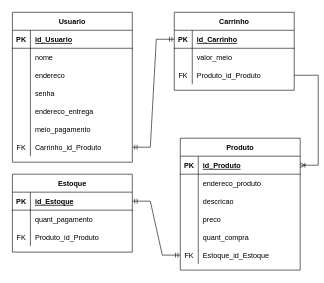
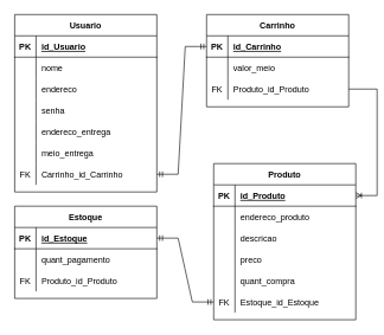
- <mxCell id="49" value="meio_pagamento" style="shape=partialRectangle;connectable=0;fillColor=none;top=0;left=0;bottom=0;right=0;align=left;spacingLeft=6;overflow=hidden;" vertex="1" parent="47"><mxGeometry x="30" width="170" height="30" as="geometry"><mxRectangle width="170" height="30" as="alternateBounds" /></mxGeometry></mxCell>
+ <mxCell id="49" value="meio_entrega" style="shape=partialRectangle;connectable=0;fillColor=none;top=0;left=0;bottom=0;right=0;align=left;spacingLeft=6;overflow=hidden;" vertex="1" parent="47"><mxGeometry x="30" width="170" height="30" as="geometry"><mxRectangle width="170" height="30" as="alternateBounds" /></mxGeometry></mxCell>
- <mxCell id="52" value="Carrinho_id_Produto" style="shape=partialRectangle;connectable=0;fillColor=none;top=0;left=0;bottom=0;right=0;align=left;spacingLeft=6;overflow=hidden;" vertex="1" parent="50"><mxGeometry x="30" width="170" height="30" as="geometry"><mxRectangle width="170" height="30" as="alternateBounds" /></mxGeometry></mxCell>
+ <mxCell id="52" value="Carrinho_id_Carrinho" style="shape=partialRectangle;connectable=0;fillColor=none;top=0;left=0;bottom=0;right=0;align=left;spacingLeft=6;overflow=hidden;" vertex="1" parent="50"><mxGeometry x="30" width="170" height="30" as="geometry"><mxRectangle width="170" height="30" as="alternateBounds" /></mxGeometry></mxCell>
